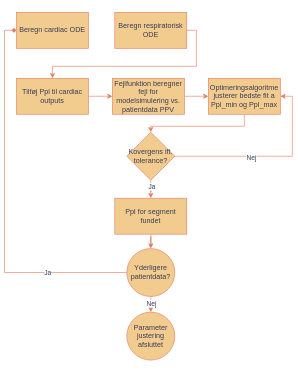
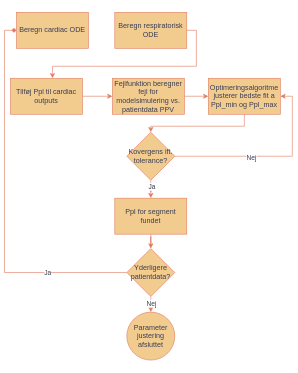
- <mxCell id="6" value="Tilføj Ppl til cardiac outputs" style="rounded=0;whiteSpace=wrap;html=1;labelBackgroundColor=none;fillColor=#F2CC8F;strokeColor=#E07A5F;fontColor=#393C56;" vertex="1" parent="1"><mxGeometry x="20" y="130" width="120" height="60" as="geometry" /></mxCell>
+ <mxCell id="6" value="Tilføj Ppl til cardiac outputs" style="rounded=0;whiteSpace=wrap;html=1;labelBackgroundColor=none;fillColor=#F2CC8F;strokeColor=#E07A5F;fontColor=#393C56;" vertex="1" parent="1"><mxGeometry x="10" y="130" width="120" height="60" as="geometry" /></mxCell>
- <mxCell id="20" value="Yderligere patientdata?" style="ellipse;whiteSpace=wrap;html=1;strokeColor=#E07A5F;fontColor=#393C56;fillColor=#F2CC8F;" vertex="1" parent="1"><mxGeometry x="204" y="414" width="80" height="80" as="geometry" /></mxCell>
+ <mxCell id="20" value="Yderligere patientdata?" style="rhombus;whiteSpace=wrap;html=1;strokeColor=#E07A5F;fontColor=#393C56;fillColor=#F2CC8F;" vertex="1" parent="1"><mxGeometry x="204" y="414" width="80" height="80" as="geometry" /></mxCell>
